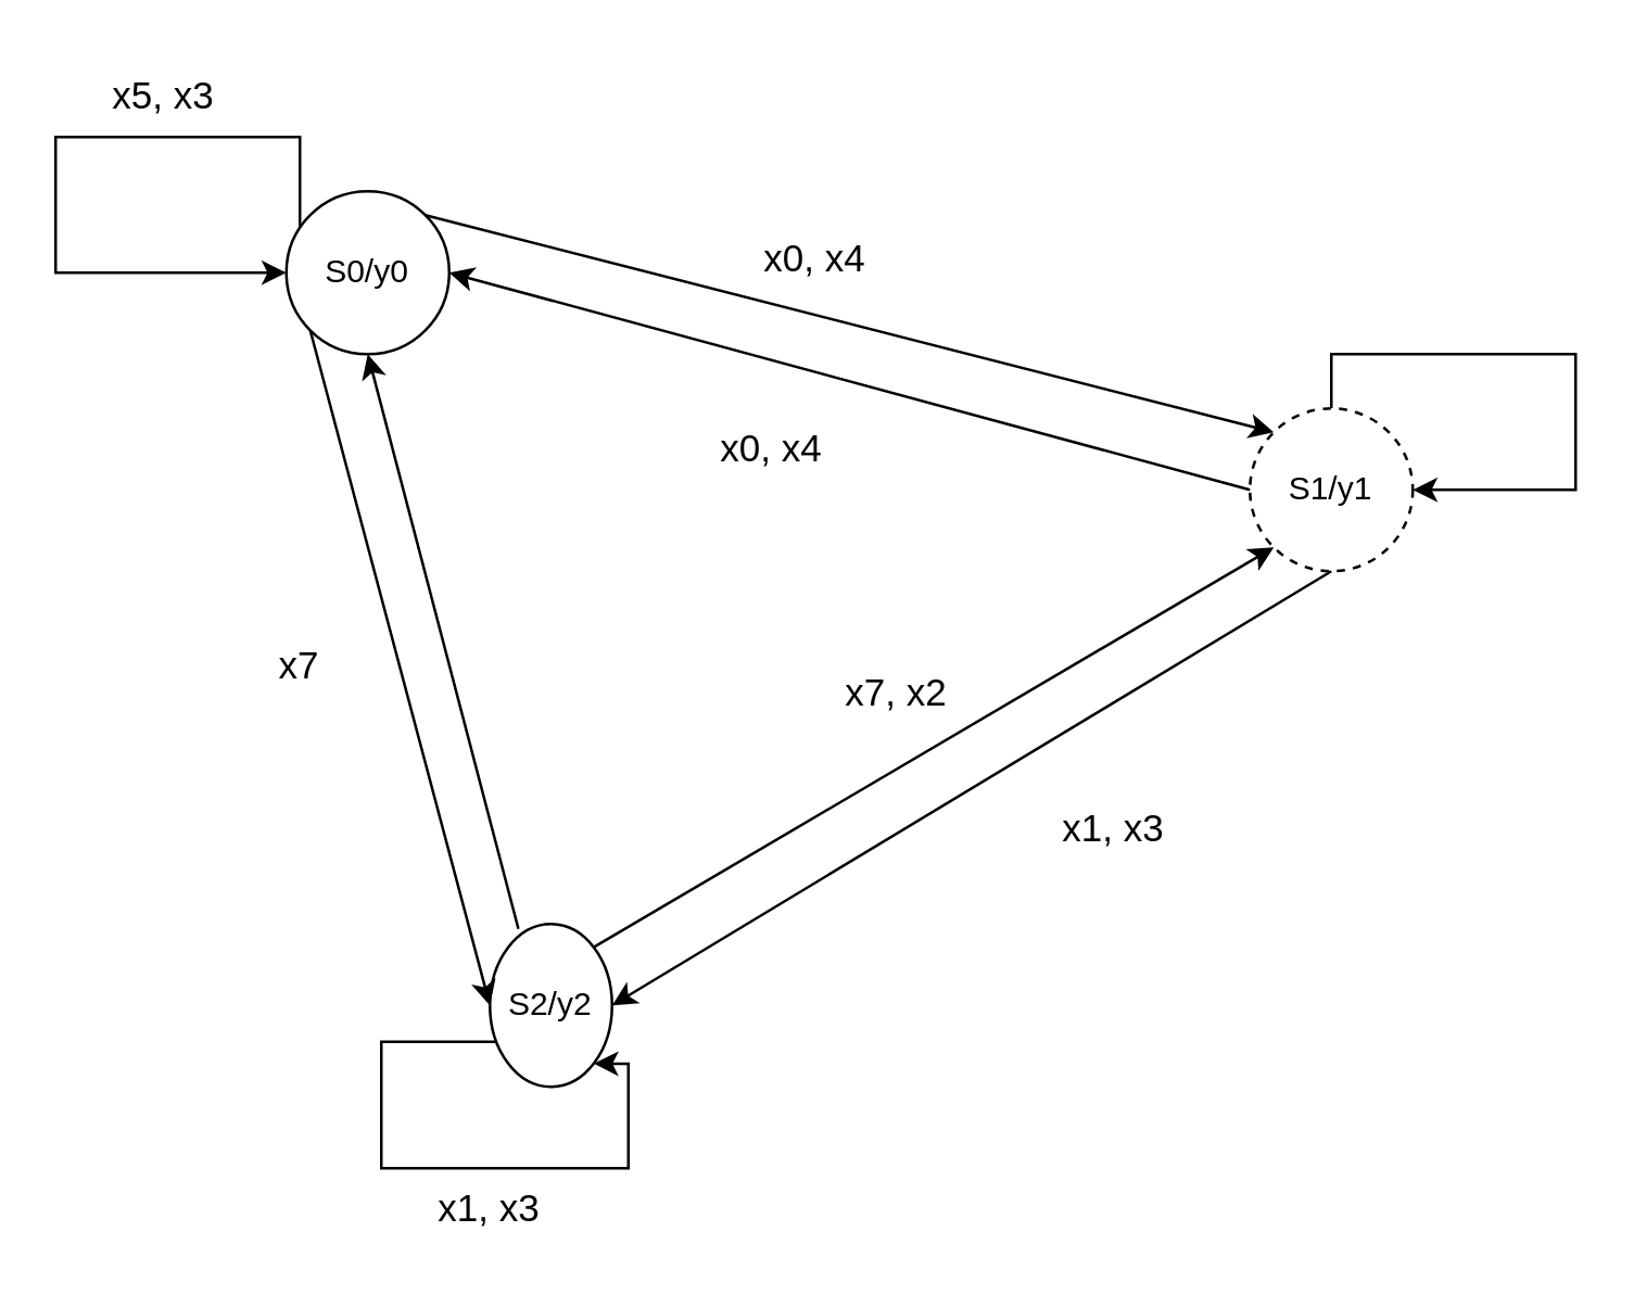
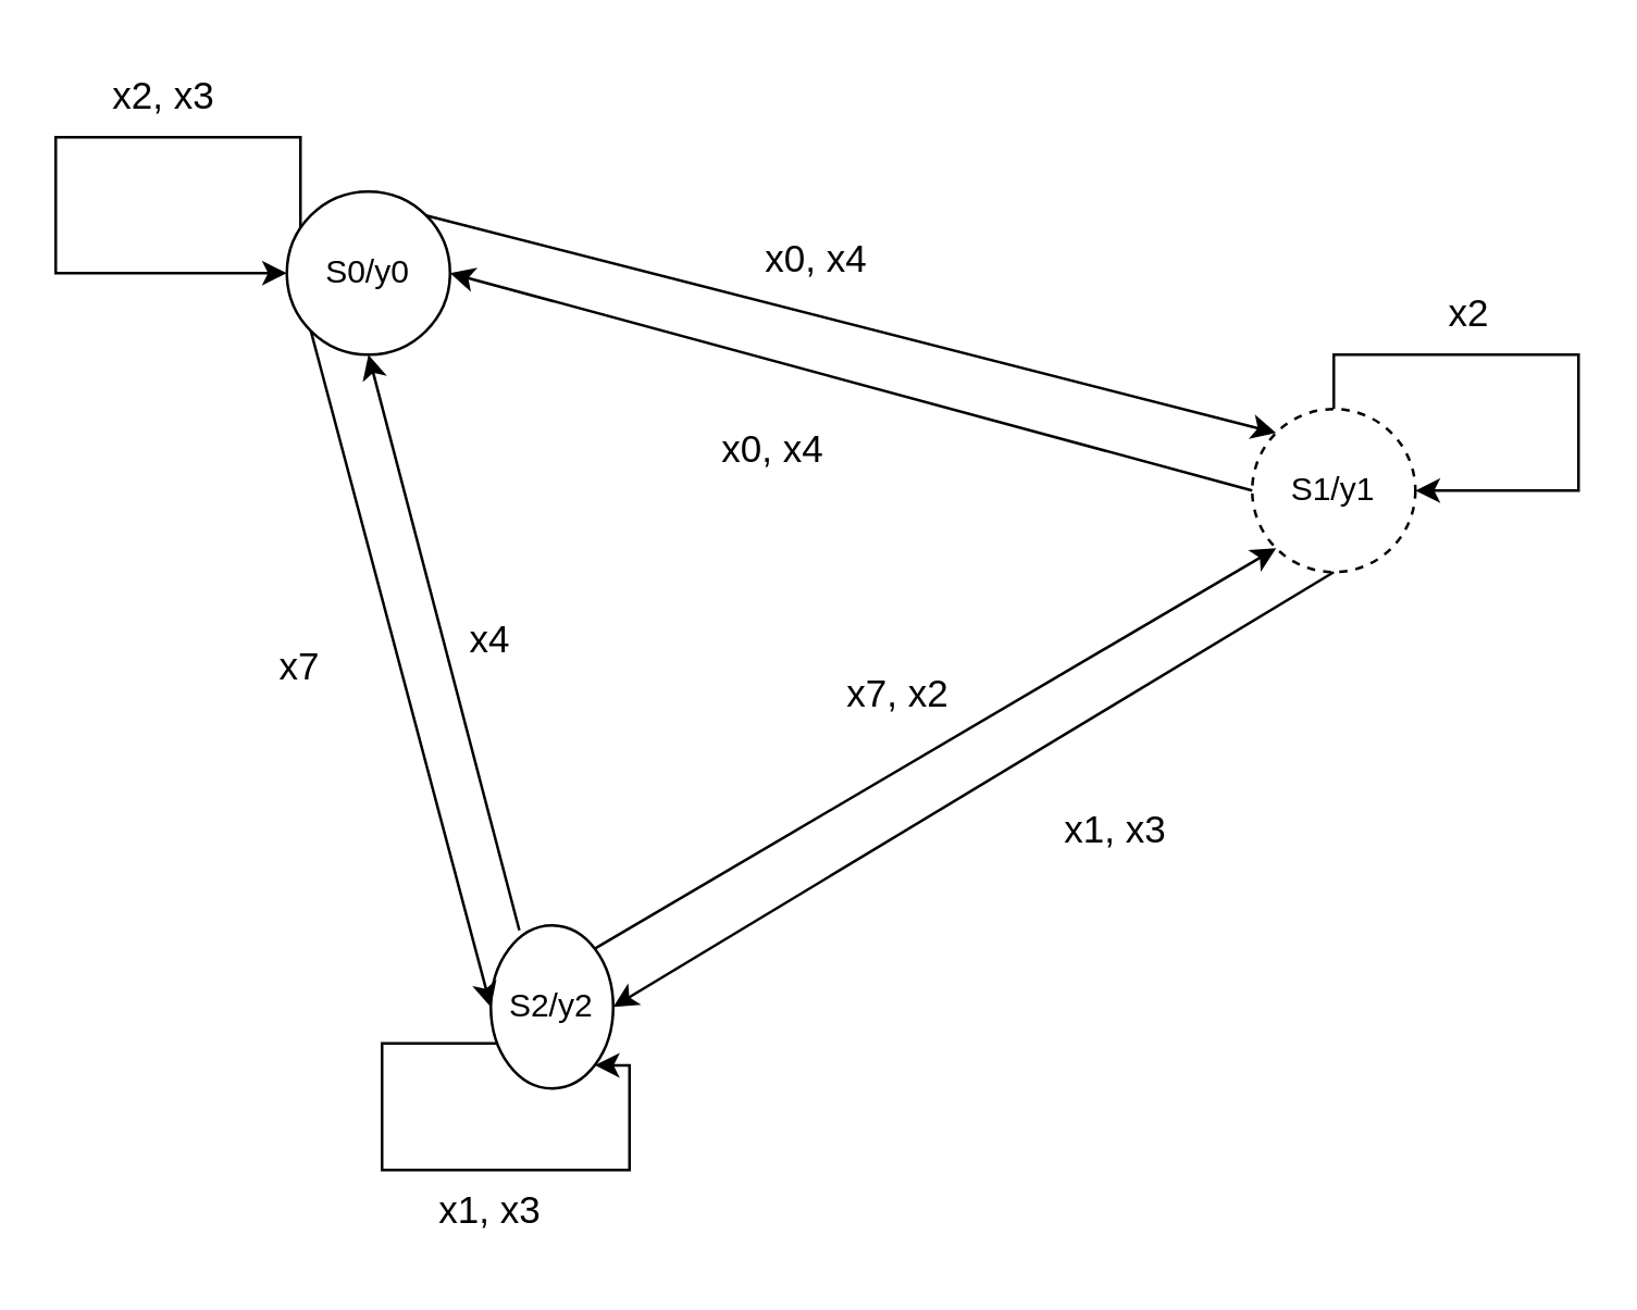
- <mxCell id="13" value="&lt;font style=&quot;font-size: 14px;&quot;&gt;x5, x3&lt;/font&gt;" style="text;html=1;align=center;verticalAlign=middle;whiteSpace=wrap;rounded=0;" vertex="1" parent="1"><mxGeometry x="30" y="20" width="60" height="30" as="geometry" /></mxCell>
+ <mxCell id="13" value="&lt;font style=&quot;font-size: 14px;&quot;&gt;x2, x3&lt;/font&gt;" style="text;html=1;align=center;verticalAlign=middle;whiteSpace=wrap;rounded=0;" vertex="1" parent="1"><mxGeometry x="30" y="20" width="60" height="30" as="geometry" /></mxCell>
+ <mxCell id="11" value="&lt;font style=&quot;font-size: 14px;&quot;&gt;x2&lt;/font&gt;" style="text;html=1;align=center;verticalAlign=middle;whiteSpace=wrap;rounded=0;" vertex="1" parent="1"><mxGeometry x="510" y="100" width="60" height="30" as="geometry" /></mxCell>
+ <mxCell id="17" value="&lt;font style=&quot;font-size: 14px;&quot;&gt;x4&lt;/font&gt;" style="text;html=1;align=center;verticalAlign=middle;whiteSpace=wrap;rounded=0;" vertex="1" parent="1"><mxGeometry x="150" y="220" width="60" height="30" as="geometry" /></mxCell>
